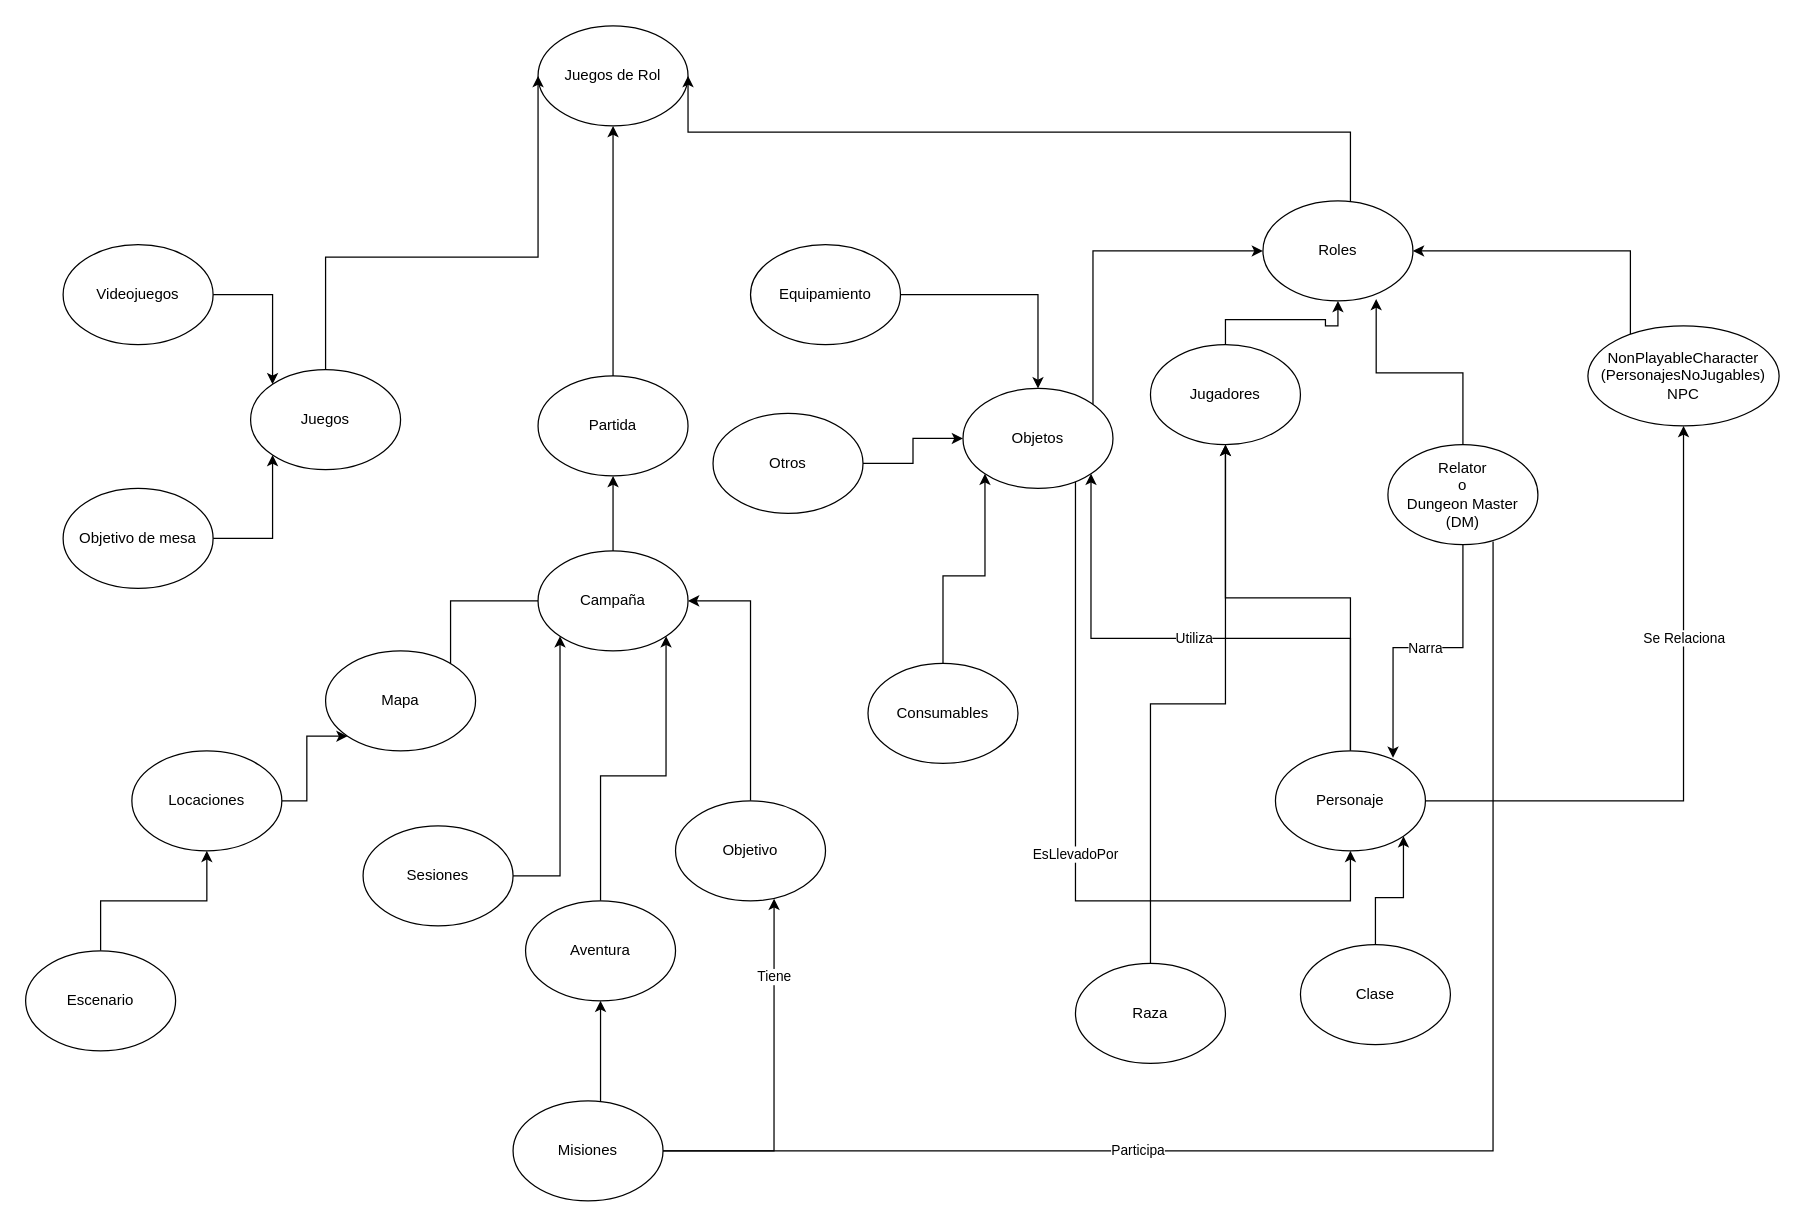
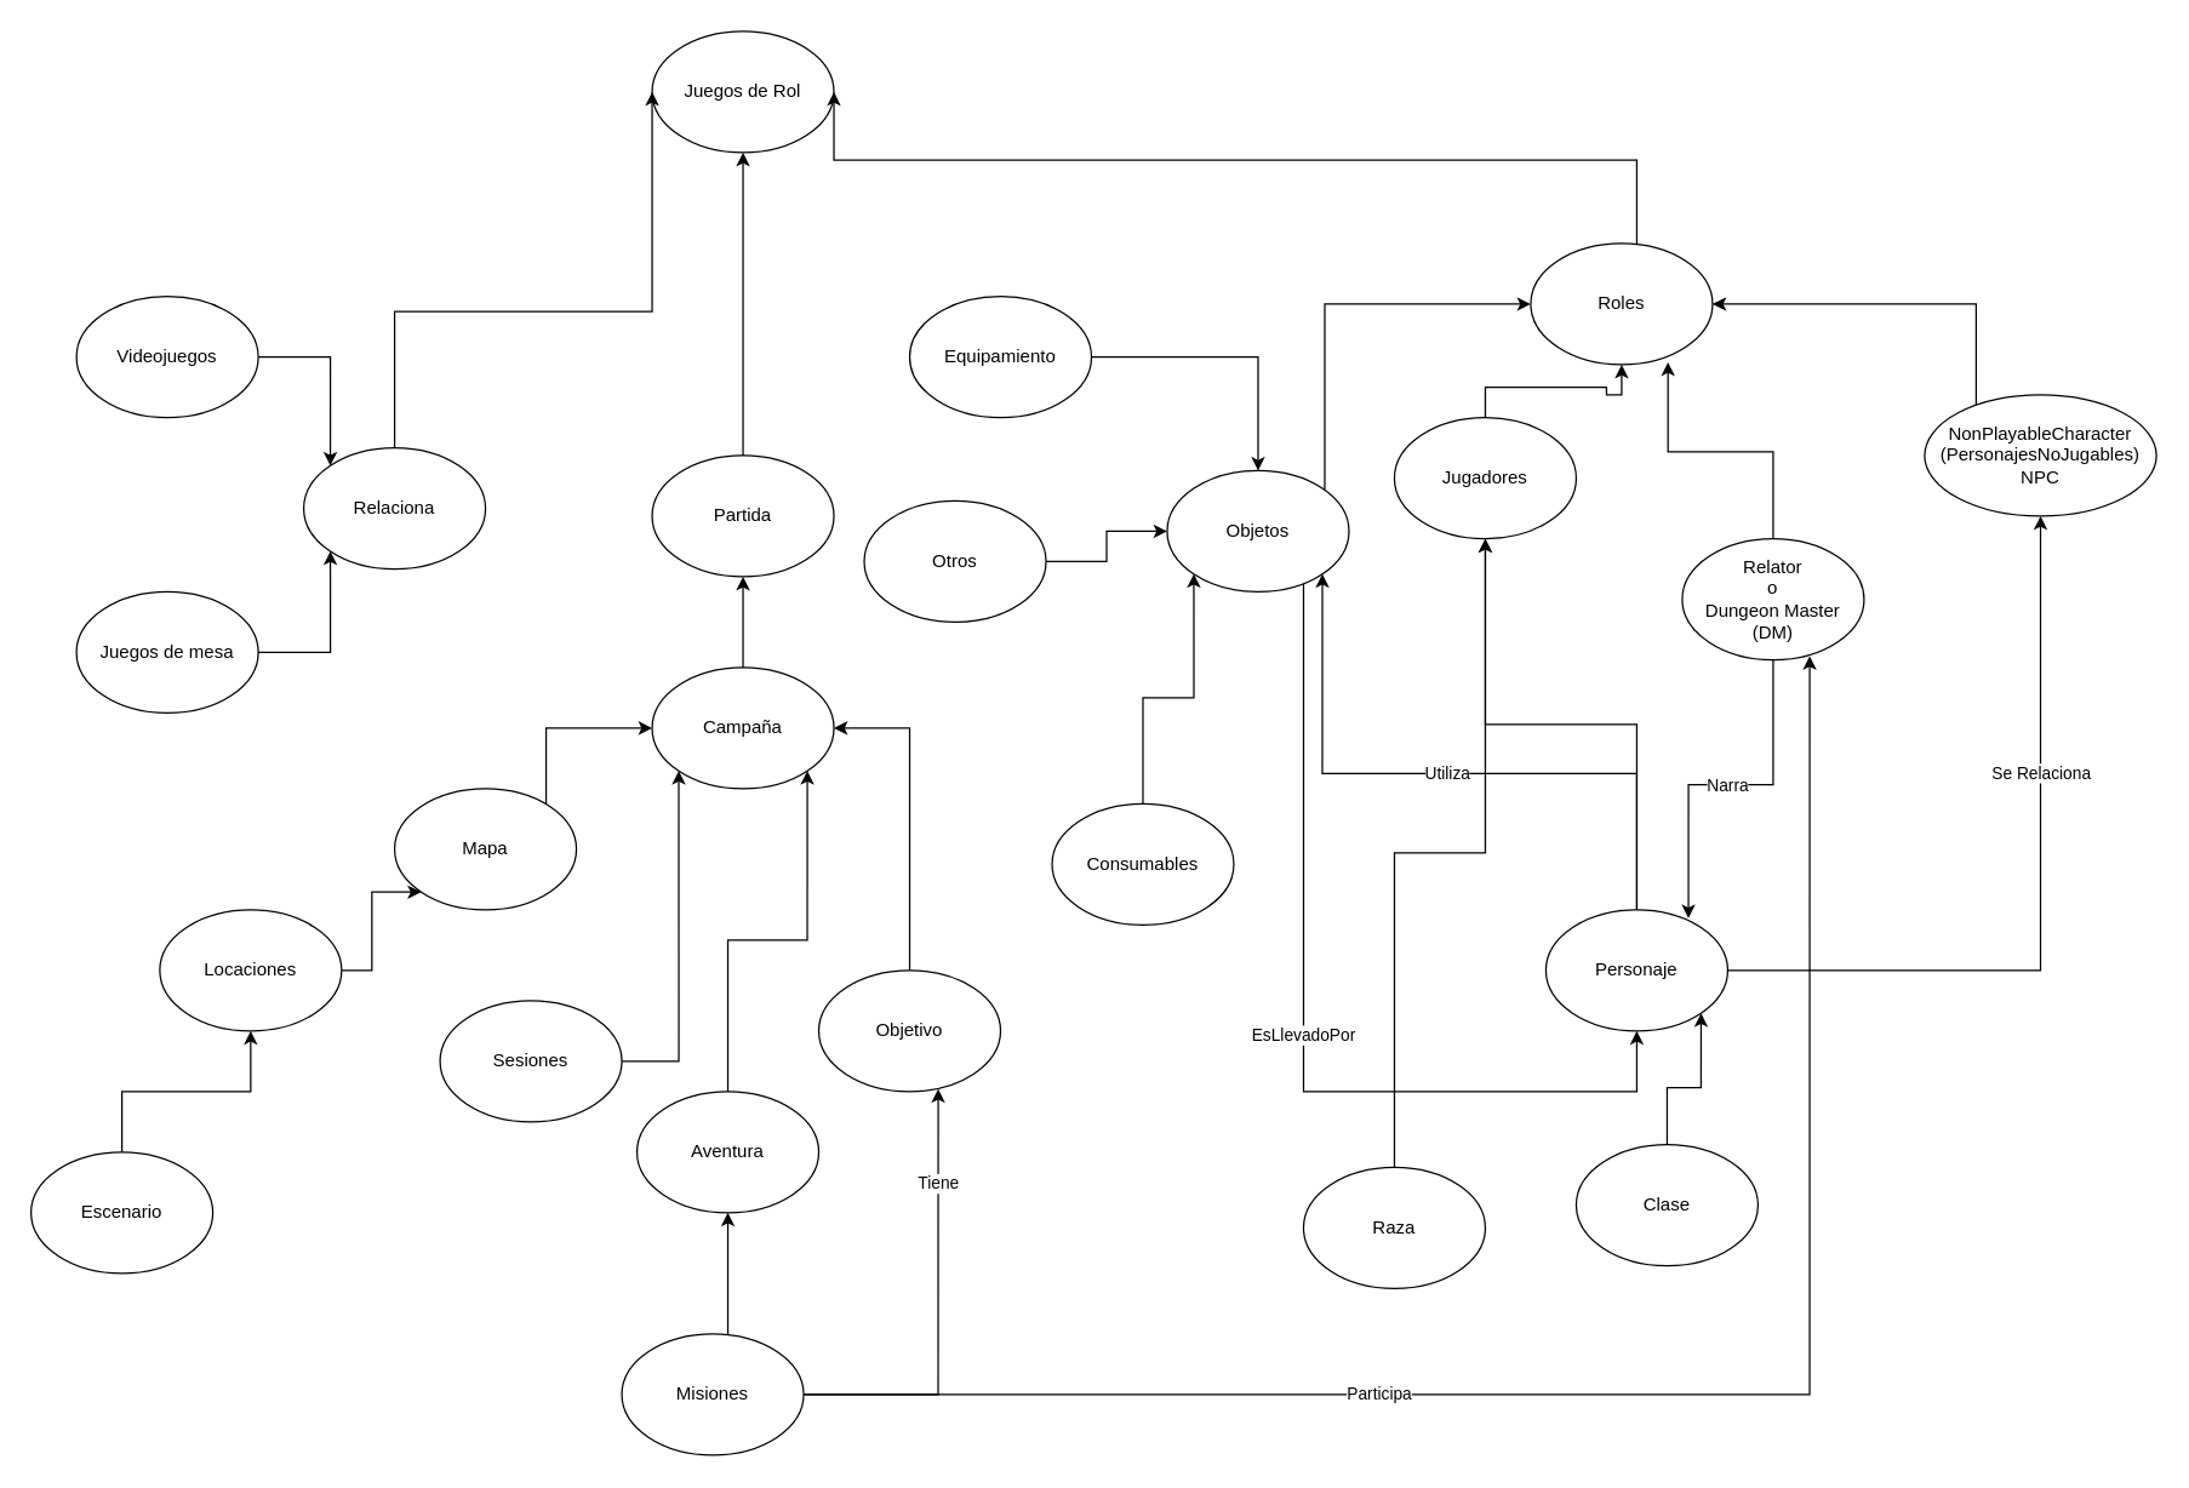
- <mxCell id="6" value="&lt;div&gt;Juegos&lt;/div&gt;" style="ellipse;whiteSpace=wrap;html=1;" vertex="1" parent="1"><mxGeometry x="200" y="295" width="120" height="80" as="geometry" /></mxCell>
+ <mxCell id="6" value="&lt;div&gt;Relaciona&lt;/div&gt;" style="ellipse;whiteSpace=wrap;html=1;" vertex="1" parent="1"><mxGeometry x="200" y="295" width="120" height="80" as="geometry" /></mxCell>
- <mxCell id="8" value="&lt;div&gt;Objetivo de mesa&lt;br&gt;&lt;/div&gt;" style="ellipse;whiteSpace=wrap;html=1;" vertex="1" parent="1"><mxGeometry x="50" y="390" width="120" height="80" as="geometry" /></mxCell>
+ <mxCell id="8" value="&lt;div&gt;Juegos de mesa&lt;br&gt;&lt;/div&gt;" style="ellipse;whiteSpace=wrap;html=1;" vertex="1" parent="1"><mxGeometry x="50" y="390" width="120" height="80" as="geometry" /></mxCell>
- <mxCell id="51" value="&lt;div&gt;Participa&lt;/div&gt;" style="edgeStyle=orthogonalEdgeStyle;rounded=0;orthogonalLoop=1;jettySize=auto;html=1;entryX=0.701;entryY=0.968;entryDx=0;entryDy=0;entryPerimeter=0;exitX=1;exitY=0.5;exitDx=0;exitDy=0;endArrow=none;" edge="1" parent="1" source="50" target="20"><mxGeometry x="-0.34" relative="1" as="geometry"><mxPoint x="540" y="930.059" as="sourcePoint" /><mxPoint as="offset" /></mxGeometry></mxCell>
+ <mxCell id="51" value="&lt;div&gt;Participa&lt;/div&gt;" style="edgeStyle=orthogonalEdgeStyle;rounded=0;orthogonalLoop=1;jettySize=auto;html=1;entryX=0.701;entryY=0.968;entryDx=0;entryDy=0;entryPerimeter=0;exitX=1;exitY=0.5;exitDx=0;exitDy=0;" edge="1" parent="1" source="50" target="20"><mxGeometry x="-0.34" relative="1" as="geometry"><mxPoint x="540" y="930.059" as="sourcePoint" /><mxPoint as="offset" /></mxGeometry></mxCell>
- <mxCell id="35" style="edgeStyle=orthogonalEdgeStyle;rounded=0;orthogonalLoop=1;jettySize=auto;html=1;entryX=0;entryY=0.5;entryDx=0;entryDy=0;endArrow=none;" edge="1" parent="1" source="36" target="34"><mxGeometry relative="1" as="geometry"><Array as="points"><mxPoint x="360" y="480" /></Array></mxGeometry></mxCell>
+ <mxCell id="35" style="edgeStyle=orthogonalEdgeStyle;rounded=0;orthogonalLoop=1;jettySize=auto;html=1;entryX=0;entryY=0.5;entryDx=0;entryDy=0;" edge="1" parent="1" source="36" target="34"><mxGeometry relative="1" as="geometry"><Array as="points"><mxPoint x="360" y="480" /></Array></mxGeometry></mxCell>
